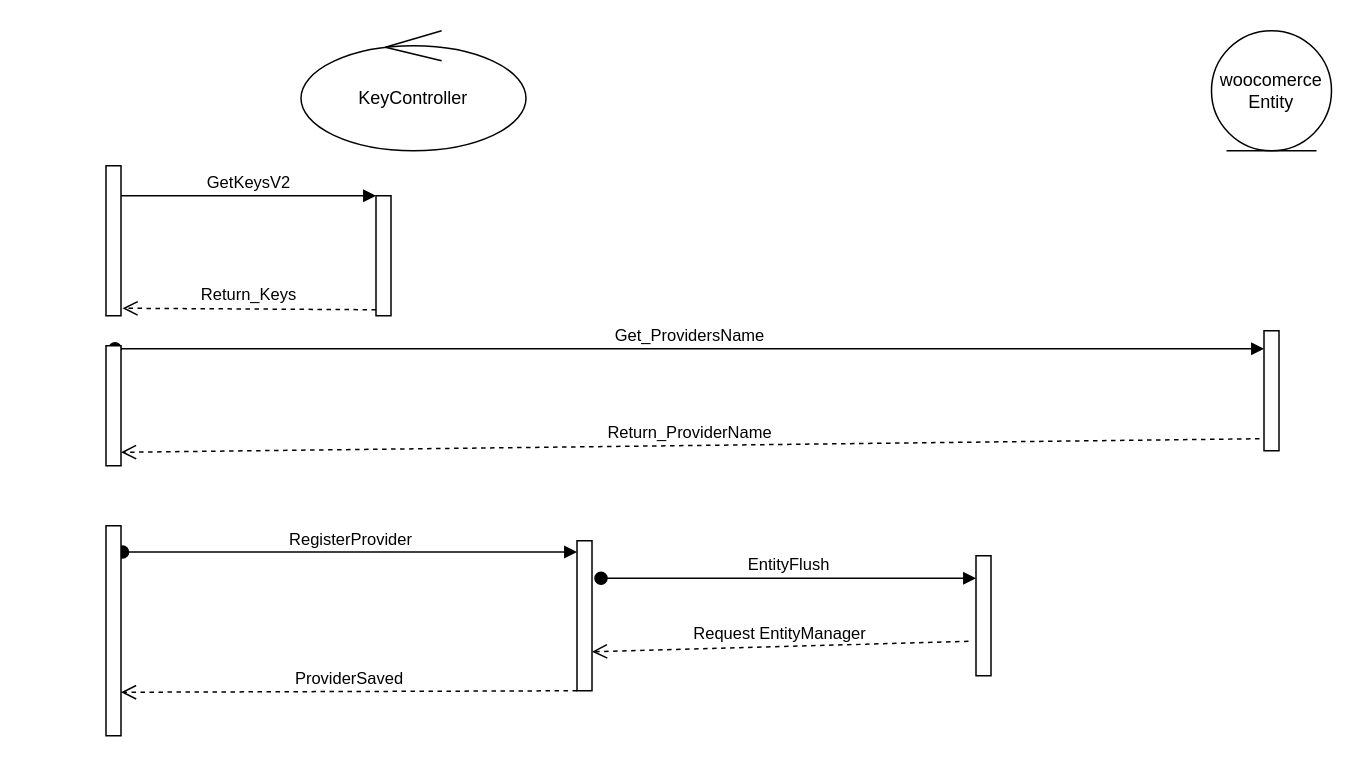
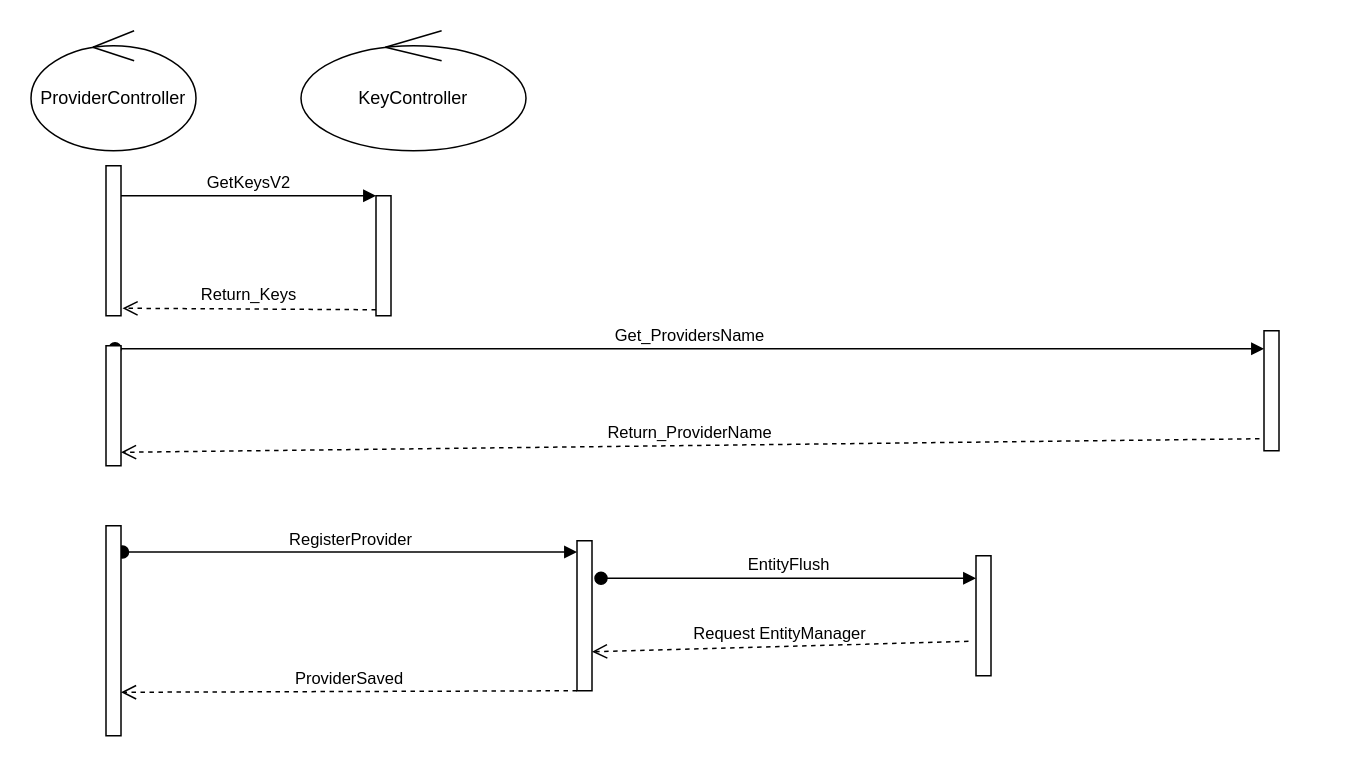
+ <mxCell id="2" value="ProviderController" style="ellipse;shape=umlControl;whiteSpace=wrap;html=1;" parent="1" vertex="1"><mxGeometry x="20" y="20" width="110" height="80" as="geometry" /></mxCell>
- <mxCell id="3" value="woocomerce Entity" style="ellipse;shape=umlEntity;whiteSpace=wrap;html=1;" parent="1" vertex="1"><mxGeometry x="807" y="20" width="80" height="80" as="geometry" /></mxCell>
